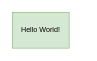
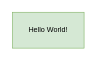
- <mxCell id="2" value="Hello World!" style="rounded=0;whiteSpace=wrap;html=1;fillColor=#d5e8d4;strokeColor=#82b366;" vertex="1" parent="1"><mxGeometry x="20" y="20" width="95" height="60" as="geometry" /></mxCell>
+ <mxCell id="2" value="Hello World!" style="rounded=0;whiteSpace=wrap;html=1;fillColor=#d5e8d4;strokeColor=#82b366;" vertex="1" parent="1"><mxGeometry x="20" y="20" width="120" height="60" as="geometry" /></mxCell>
